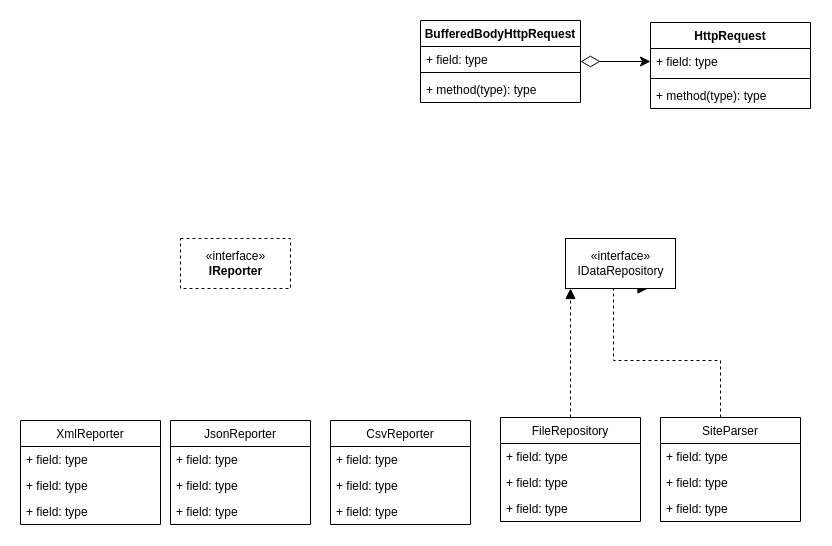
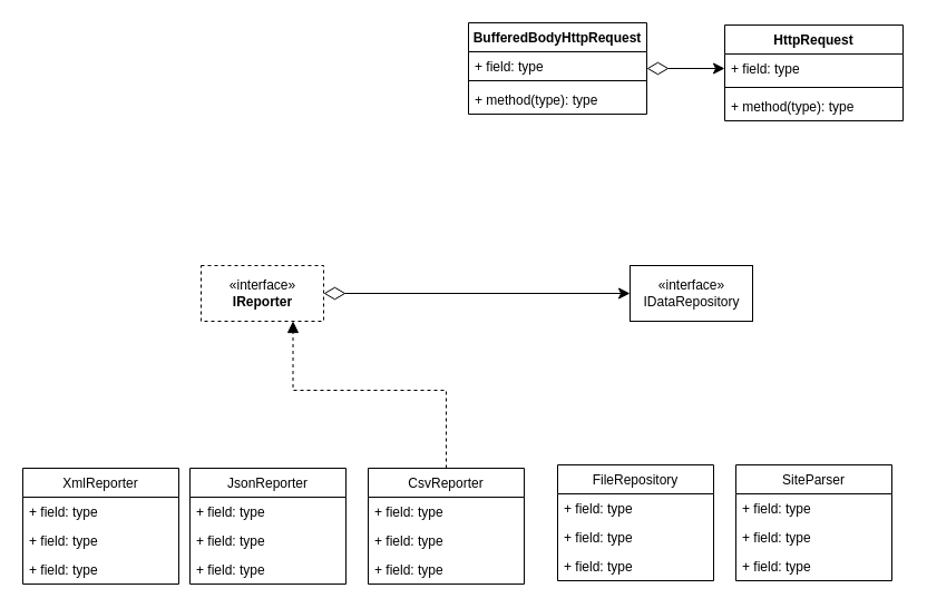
+ <mxCell id="11" style="edgeStyle=orthogonalEdgeStyle;rounded=0;orthogonalLoop=1;jettySize=auto;html=1;startArrow=diamondThin;startFill=0;startSize=17;endArrow=classic;endFill=1;endSize=8;strokeWidth=1;exitX=1;exitY=0.5;exitDx=0;exitDy=0;entryX=0;entryY=0.5;entryDx=0;entryDy=0;" edge="1" parent="1" source="25" target="36"><mxGeometry relative="1" as="geometry"><mxPoint x="330" y="263" as="sourcePoint" /><mxPoint x="530" y="259" as="targetPoint" /><Array as="points" /></mxGeometry></mxCell>
+ <mxCell id="20" style="edgeStyle=orthogonalEdgeStyle;rounded=0;orthogonalLoop=1;jettySize=auto;html=1;entryX=0.75;entryY=1;entryDx=0;entryDy=0;dashed=1;startArrow=none;startFill=0;startSize=17;endArrow=block;endFill=1;endSize=8;strokeWidth=1;" edge="1" parent="1" source="21" target="25"><mxGeometry relative="1" as="geometry"><mxPoint x="285.04" y="306.988" as="targetPoint" /><Array as="points"><mxPoint x="400" y="350" /><mxPoint x="263" y="350" /></Array></mxGeometry></mxCell>
- <mxCell id="26" style="edgeStyle=orthogonalEdgeStyle;rounded=0;orthogonalLoop=1;jettySize=auto;html=1;dashed=1;startArrow=none;startFill=0;startSize=17;endArrow=block;endFill=1;endSize=8;strokeWidth=1;" edge="1" parent="1" source="27" target="36"><mxGeometry relative="1" as="geometry"><Array as="points"><mxPoint x="570" y="320" /><mxPoint x="570" y="320" /></Array></mxGeometry></mxCell>
- <mxCell id="31" style="edgeStyle=orthogonalEdgeStyle;rounded=0;orthogonalLoop=1;jettySize=auto;html=1;entryX=0.75;entryY=1;entryDx=0;entryDy=0;dashed=1;startArrow=none;startFill=0;startSize=17;endArrow=block;endFill=1;endSize=8;strokeWidth=1;" edge="1" parent="1" source="32" target="36"><mxGeometry relative="1" as="geometry"><Array as="points"><mxPoint x="720" y="360" /><mxPoint x="613" y="360" /></Array></mxGeometry></mxCell>
